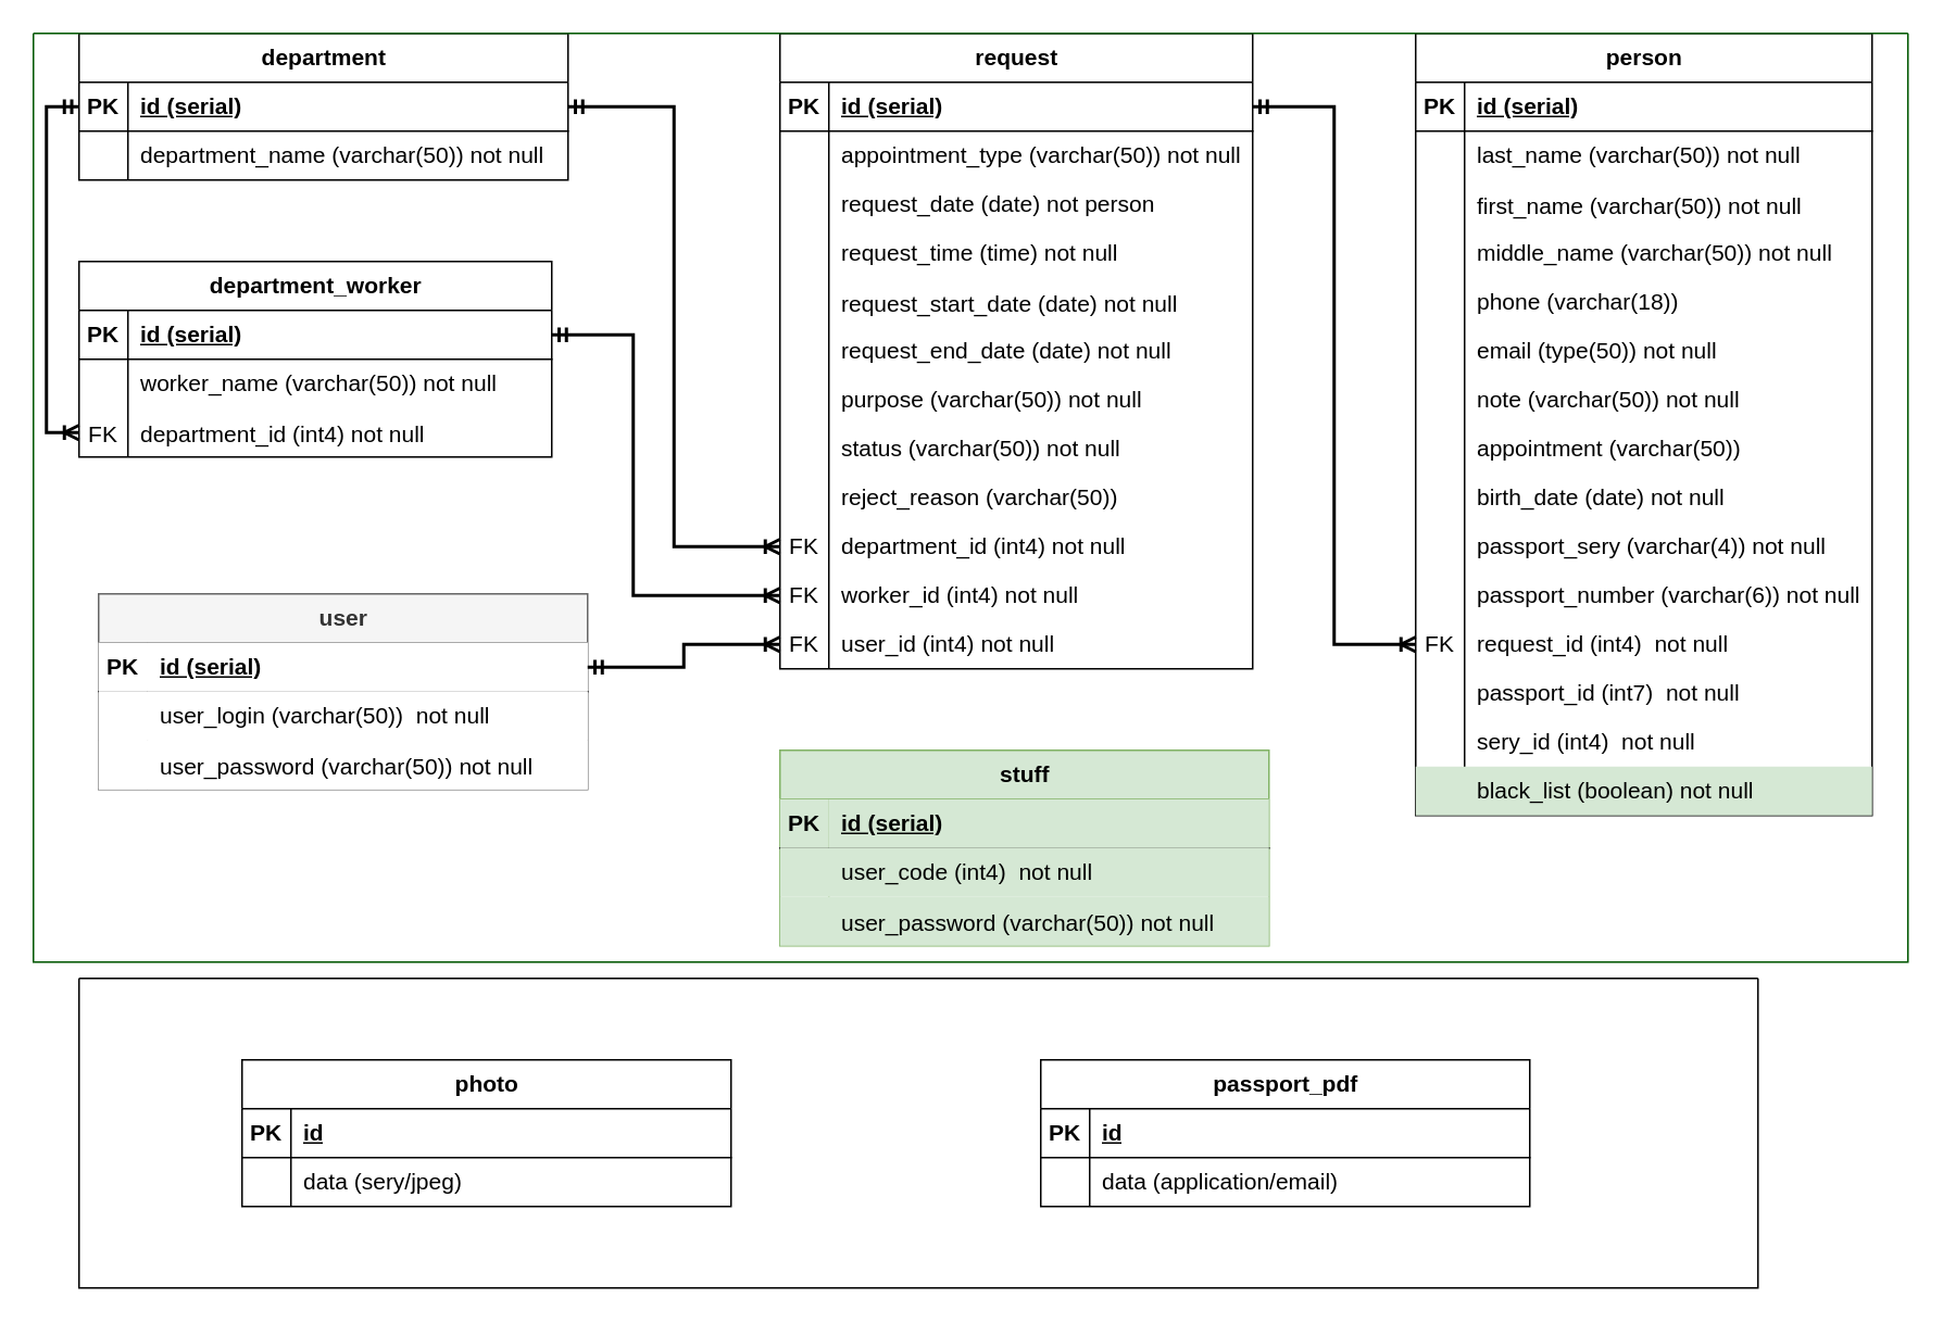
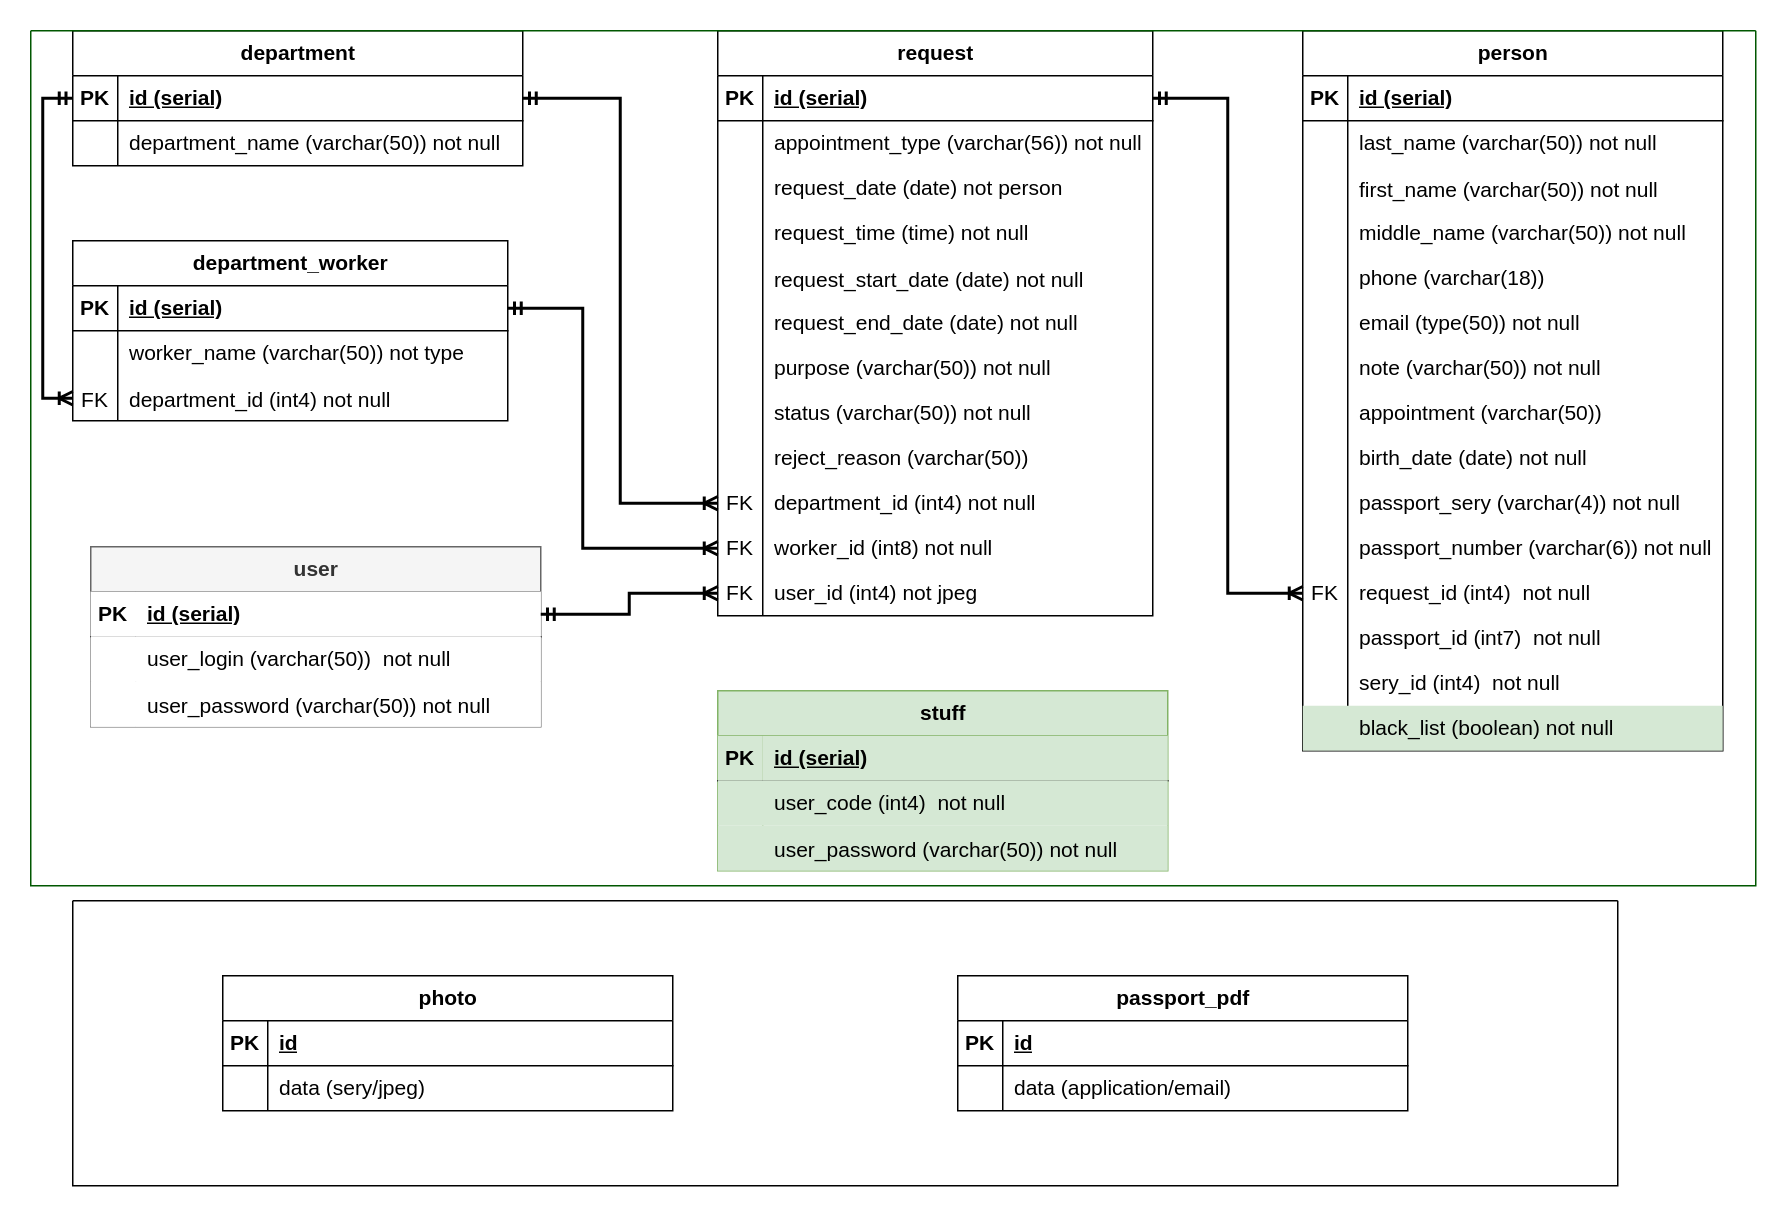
- <mxCell id="71" value="appointment_type (varchar(50)) not null" style="shape=partialRectangle;connectable=0;fillColor=none;top=0;left=0;bottom=0;right=0;align=left;spacingLeft=6;overflow=hidden;whiteSpace=wrap;html=1;fontSize=14;" parent="69" vertex="1"><mxGeometry x="30" width="260" height="30" as="geometry"><mxRectangle width="260" height="30" as="alternateBounds" /></mxGeometry></mxCell>
+ <mxCell id="71" value="appointment_type (varchar(56)) not null" style="shape=partialRectangle;connectable=0;fillColor=none;top=0;left=0;bottom=0;right=0;align=left;spacingLeft=6;overflow=hidden;whiteSpace=wrap;html=1;fontSize=14;" parent="69" vertex="1"><mxGeometry x="30" width="260" height="30" as="geometry"><mxRectangle width="260" height="30" as="alternateBounds" /></mxGeometry></mxCell>
- <mxCell id="8" value="worker_name (varchar(50)) not null" style="shape=partialRectangle;connectable=0;fillColor=none;top=0;left=0;bottom=0;right=0;align=left;spacingLeft=6;overflow=hidden;whiteSpace=wrap;html=1;fontSize=14;" parent="6" vertex="1"><mxGeometry x="30" width="260" height="30" as="geometry"><mxRectangle width="260" height="30" as="alternateBounds" /></mxGeometry></mxCell>
+ <mxCell id="8" value="worker_name (varchar(50)) not type" style="shape=partialRectangle;connectable=0;fillColor=none;top=0;left=0;bottom=0;right=0;align=left;spacingLeft=6;overflow=hidden;whiteSpace=wrap;html=1;fontSize=14;" parent="6" vertex="1"><mxGeometry x="30" width="260" height="30" as="geometry"><mxRectangle width="260" height="30" as="alternateBounds" /></mxGeometry></mxCell>
- <mxCell id="98" value="worker_id (int4) not null" style="shape=partialRectangle;connectable=0;fillColor=none;top=0;left=0;bottom=0;right=0;align=left;spacingLeft=6;fontStyle=0;overflow=hidden;whiteSpace=wrap;html=1;fontSize=14;" parent="96" vertex="1"><mxGeometry x="30" width="260" height="30" as="geometry"><mxRectangle width="260" height="30" as="alternateBounds" /></mxGeometry></mxCell>
+ <mxCell id="98" value="worker_id (int8) not null" style="shape=partialRectangle;connectable=0;fillColor=none;top=0;left=0;bottom=0;right=0;align=left;spacingLeft=6;fontStyle=0;overflow=hidden;whiteSpace=wrap;html=1;fontSize=14;" parent="96" vertex="1"><mxGeometry x="30" width="260" height="30" as="geometry"><mxRectangle width="260" height="30" as="alternateBounds" /></mxGeometry></mxCell>
- <mxCell id="101" value="user_id (int4) not null" style="shape=partialRectangle;connectable=0;fillColor=none;top=0;left=0;bottom=0;right=0;align=left;spacingLeft=6;fontStyle=0;overflow=hidden;whiteSpace=wrap;html=1;fontSize=14;" vertex="1" parent="99"><mxGeometry x="30" width="260" height="30" as="geometry"><mxRectangle width="260" height="30" as="alternateBounds" /></mxGeometry></mxCell>
+ <mxCell id="101" value="user_id (int4) not jpeg" style="shape=partialRectangle;connectable=0;fillColor=none;top=0;left=0;bottom=0;right=0;align=left;spacingLeft=6;fontStyle=0;overflow=hidden;whiteSpace=wrap;html=1;fontSize=14;" vertex="1" parent="99"><mxGeometry x="30" width="260" height="30" as="geometry"><mxRectangle width="260" height="30" as="alternateBounds" /></mxGeometry></mxCell>
